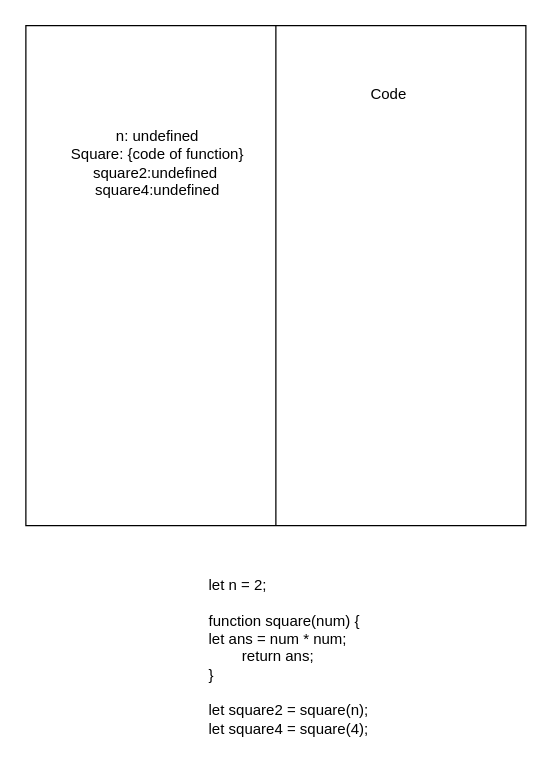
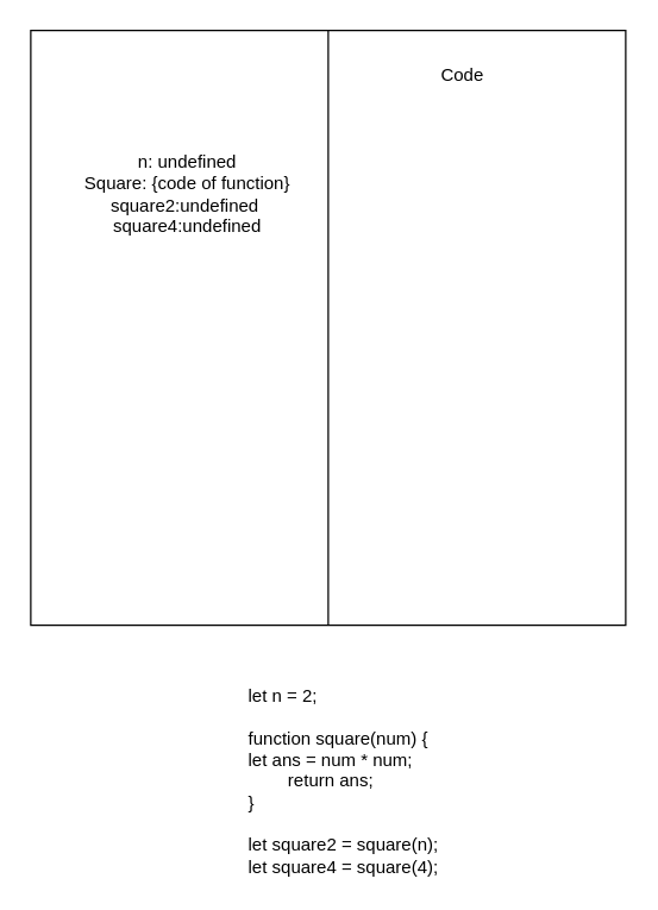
- <mxCell id="4" value="Code" style="text;html=1;align=center;verticalAlign=middle;resizable=0;points=[];autosize=1;strokeColor=none;fillColor=none;" vertex="1" parent="1"><mxGeometry x="290" y="65" width="40" height="20" as="geometry" /></mxCell>
+ <mxCell id="4" value="Code" style="text;html=1;align=center;verticalAlign=middle;resizable=0;points=[];autosize=1;strokeColor=none;fillColor=none;" vertex="1" parent="1"><mxGeometry x="290" y="40" width="40" height="20" as="geometry" /></mxCell>
